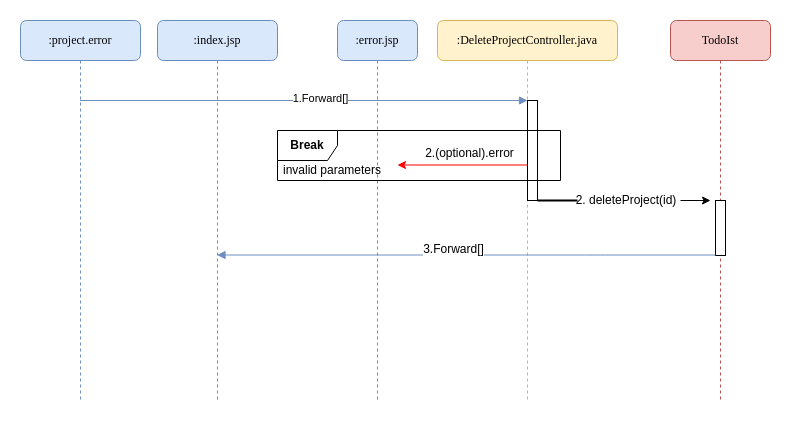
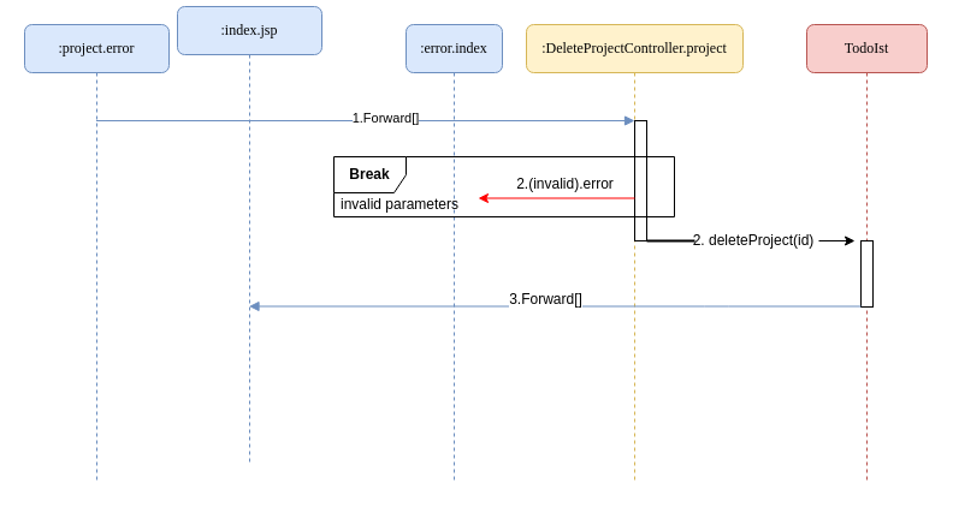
- <mxCell id="4" value=":error.jsp" style="shape=umlLifeline;perimeter=lifelinePerimeter;whiteSpace=wrap;html=1;container=1;collapsible=0;recursiveResize=0;outlineConnect=0;rounded=1;shadow=0;comic=0;labelBackgroundColor=none;strokeColor=#6c8ebf;strokeWidth=1;fillColor=#dae8fc;fontFamily=Verdana;fontSize=12;align=center;" parent="1" vertex="1"><mxGeometry x="337" y="20" width="80" height="380" as="geometry" /></mxCell>
+ <mxCell id="4" value=":error.index" style="shape=umlLifeline;perimeter=lifelinePerimeter;whiteSpace=wrap;html=1;container=1;collapsible=0;recursiveResize=0;outlineConnect=0;rounded=1;shadow=0;comic=0;labelBackgroundColor=none;strokeColor=#6c8ebf;strokeWidth=1;fillColor=#dae8fc;fontFamily=Verdana;fontSize=12;align=center;" parent="1" vertex="1"><mxGeometry x="337" y="20" width="80" height="380" as="geometry" /></mxCell>
- <mxCell id="7" value=":DeleteProjectController.java" style="shape=umlLifeline;perimeter=lifelinePerimeter;whiteSpace=wrap;html=1;container=1;collapsible=0;recursiveResize=0;outlineConnect=0;rounded=1;shadow=0;comic=0;labelBackgroundColor=none;strokeColor=#d6b656;strokeWidth=1;fillColor=#fff2cc;fontFamily=Verdana;fontSize=12;align=center;" parent="1" vertex="1"><mxGeometry x="437" y="20" width="180" height="380" as="geometry" /></mxCell>
+ <mxCell id="7" value=":DeleteProjectController.project" style="shape=umlLifeline;perimeter=lifelinePerimeter;whiteSpace=wrap;html=1;container=1;collapsible=0;recursiveResize=0;outlineConnect=0;rounded=1;shadow=0;comic=0;labelBackgroundColor=none;strokeColor=#d6b656;strokeWidth=1;fillColor=#fff2cc;fontFamily=Verdana;fontSize=12;align=center;" parent="1" vertex="1"><mxGeometry x="437" y="20" width="180" height="380" as="geometry" /></mxCell>
- <mxCell id="11" value="2.(optional).error&lt;br&gt;&lt;br&gt;" style="text;html=1;strokeColor=none;fillColor=none;align=center;verticalAlign=middle;whiteSpace=wrap;rounded=0;" parent="1" vertex="1"><mxGeometry x="417" y="150" width="105" height="20" as="geometry" /></mxCell>
+ <mxCell id="11" value="2.(invalid).error&lt;br&gt;&lt;br&gt;" style="text;html=1;strokeColor=none;fillColor=none;align=center;verticalAlign=middle;whiteSpace=wrap;rounded=0;" parent="1" vertex="1"><mxGeometry x="417" y="150" width="105" height="20" as="geometry" /></mxCell>
- <mxCell id="18" value=":index.jsp" style="shape=umlLifeline;perimeter=lifelinePerimeter;whiteSpace=wrap;html=1;container=1;collapsible=0;recursiveResize=0;outlineConnect=0;rounded=1;shadow=0;comic=0;labelBackgroundColor=none;strokeColor=#6c8ebf;strokeWidth=1;fillColor=#dae8fc;fontFamily=Verdana;fontSize=12;align=center;" vertex="1" parent="1"><mxGeometry x="157" y="20" width="120" height="380" as="geometry" /></mxCell>
+ <mxCell id="18" value=":index.jsp" style="shape=umlLifeline;perimeter=lifelinePerimeter;whiteSpace=wrap;html=1;container=1;collapsible=0;recursiveResize=0;outlineConnect=0;rounded=1;shadow=0;comic=0;labelBackgroundColor=none;strokeColor=#6c8ebf;strokeWidth=1;fillColor=#dae8fc;fontFamily=Verdana;fontSize=12;align=center;" vertex="1" parent="1"><mxGeometry x="147" y="5" width="120" height="380" as="geometry" /></mxCell>
